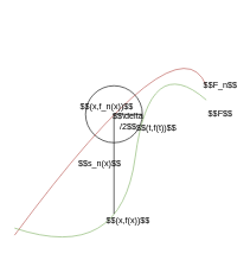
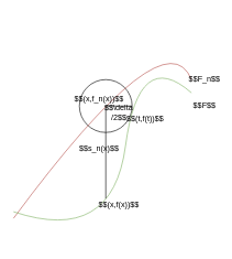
- <mxCell id="8" value="$$s_n(x)$$" style="text;html=1;strokeColor=none;fillColor=none;align=center;verticalAlign=middle;whiteSpace=wrap;rounded=0;" vertex="1" parent="1"><mxGeometry x="120" y="220" width="40" height="20" as="geometry" /></mxCell>
+ <mxCell id="8" value="$$s_n(x)$$" style="text;html=1;strokeColor=none;fillColor=none;align=center;verticalAlign=middle;whiteSpace=wrap;rounded=0;" vertex="1" parent="1"><mxGeometry x="130" y="215" width="40" height="20" as="geometry" /></mxCell>
